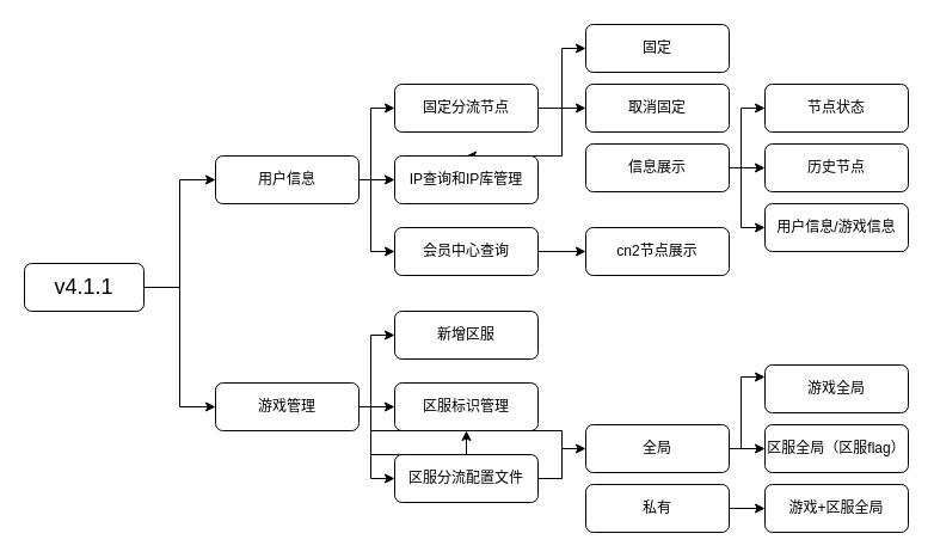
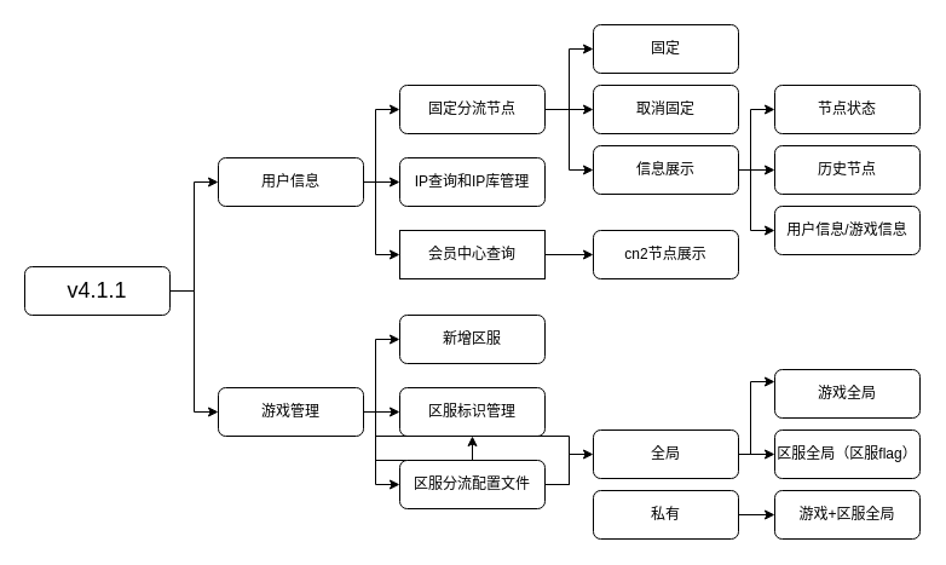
- <mxCell id="15" style="edgeStyle=orthogonalEdgeStyle;rounded=0;orthogonalLoop=1;jettySize=auto;html=1;exitX=1;exitY=0.5;exitDx=0;exitDy=0;" edge="1" parent="1" source="16" target="17"><mxGeometry relative="1" as="geometry" /></mxCell>
+ <mxCell id="15" style="edgeStyle=orthogonalEdgeStyle;rounded=0;orthogonalLoop=1;jettySize=auto;html=1;exitX=1;exitY=0.5;exitDx=0;exitDy=0;entryX=0;entryY=0.5;entryDx=0;entryDy=0;" edge="1" parent="1" source="16" target="30"><mxGeometry relative="1" as="geometry" /></mxCell>
- <mxCell id="19" value="会员中心查询" style="rounded=1;whiteSpace=wrap;html=1;" vertex="1" parent="1"><mxGeometry x="330" y="190" width="120" height="40" as="geometry" /></mxCell>
+ <mxCell id="19" value="会员中心查询" style="whiteSpace=wrap;html=1;rounded=0;" vertex="1" parent="1"><mxGeometry x="330" y="190" width="120" height="40" as="geometry" /></mxCell>
- <mxCell id="4" value="&lt;font style=&quot;font-size: 18px&quot;&gt;v4.1.1&lt;/font&gt;" style="rounded=1;whiteSpace=wrap;html=1;" vertex="1" parent="1"><mxGeometry x="20" y="220" width="100" height="40" as="geometry" /></mxCell>
+ <mxCell id="4" value="&lt;font style=&quot;font-size: 18px&quot;&gt;v4.1.1&lt;/font&gt;" style="rounded=1;whiteSpace=wrap;html=1;" vertex="1" parent="1"><mxGeometry x="20" y="220" width="120" height="40" as="geometry" /></mxCell>
